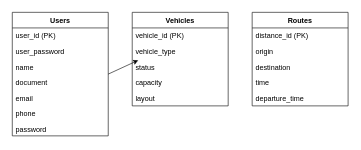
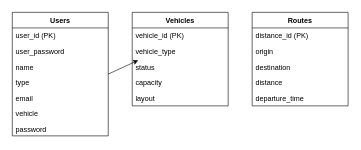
- <mxCell id="6" value="document" style="text;strokeColor=none;fillColor=none;align=left;verticalAlign=top;spacingLeft=4;spacingRight=4;overflow=hidden;rotatable=0;points=[[0,0.5],[1,0.5]];portConstraint=eastwest;" vertex="1" parent="2"><mxGeometry y="104" width="160" height="26" as="geometry" /></mxCell>
+ <mxCell id="6" value="type" style="text;strokeColor=none;fillColor=none;align=left;verticalAlign=top;spacingLeft=4;spacingRight=4;overflow=hidden;rotatable=0;points=[[0,0.5],[1,0.5]];portConstraint=eastwest;" vertex="1" parent="2"><mxGeometry y="104" width="160" height="26" as="geometry" /></mxCell>
- <mxCell id="20" value="time" style="text;strokeColor=none;fillColor=none;align=left;verticalAlign=top;spacingLeft=4;spacingRight=4;overflow=hidden;rotatable=0;points=[[0,0.5],[1,0.5]];portConstraint=eastwest;" vertex="1" parent="16"><mxGeometry y="104" width="160" height="26" as="geometry" /></mxCell>
+ <mxCell id="20" value="distance" style="text;strokeColor=none;fillColor=none;align=left;verticalAlign=top;spacingLeft=4;spacingRight=4;overflow=hidden;rotatable=0;points=[[0,0.5],[1,0.5]];portConstraint=eastwest;" vertex="1" parent="16"><mxGeometry y="104" width="160" height="26" as="geometry" /></mxCell>
- <mxCell id="8" value="phone" style="text;strokeColor=none;fillColor=none;align=left;verticalAlign=top;spacingLeft=4;spacingRight=4;overflow=hidden;rotatable=0;points=[[0,0.5],[1,0.5]];portConstraint=eastwest;" vertex="1" parent="2"><mxGeometry y="156" width="160" height="26" as="geometry" /></mxCell>
+ <mxCell id="8" value="vehicle" style="text;strokeColor=none;fillColor=none;align=left;verticalAlign=top;spacingLeft=4;spacingRight=4;overflow=hidden;rotatable=0;points=[[0,0.5],[1,0.5]];portConstraint=eastwest;" vertex="1" parent="2"><mxGeometry y="156" width="160" height="26" as="geometry" /></mxCell>
